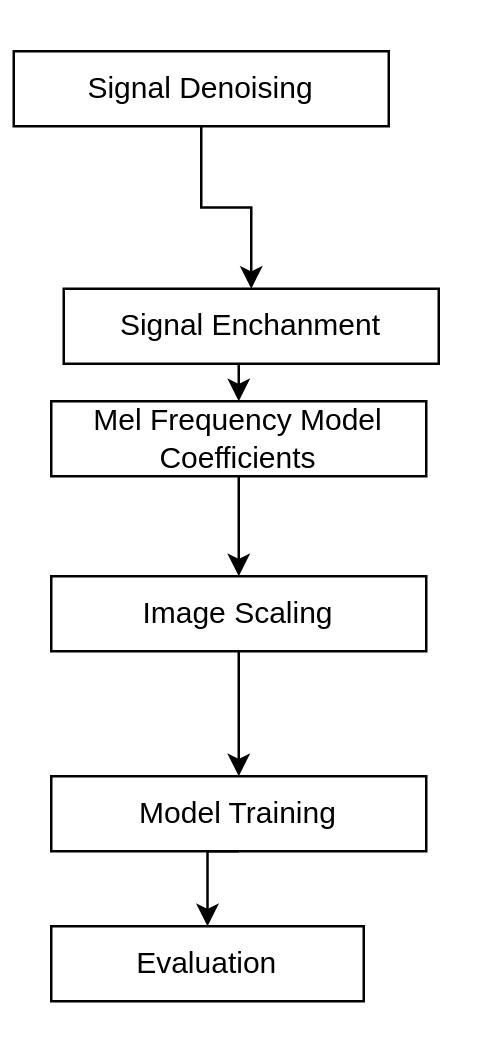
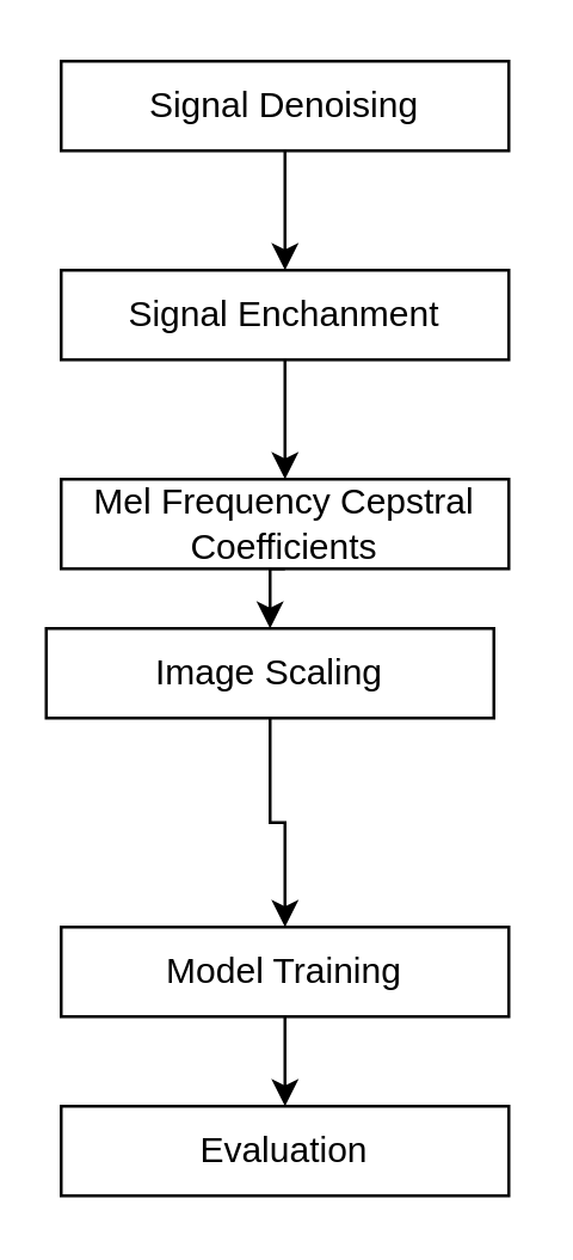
- <mxCell id="3" value="Signal Denoising" style="rounded=0;whiteSpace=wrap;html=1;" vertex="1" parent="1"><mxGeometry x="5" y="20" width="150" height="30" as="geometry" /></mxCell>
+ <mxCell id="3" value="Signal Denoising" style="rounded=0;whiteSpace=wrap;html=1;" vertex="1" parent="1"><mxGeometry x="20" y="20" width="150" height="30" as="geometry" /></mxCell>
- <mxCell id="5" value="Signal Enchanment" style="rounded=0;whiteSpace=wrap;html=1;" vertex="1" parent="1"><mxGeometry x="25" y="115" width="150" height="30" as="geometry" /></mxCell>
+ <mxCell id="5" value="Signal Enchanment" style="rounded=0;whiteSpace=wrap;html=1;" vertex="1" parent="1"><mxGeometry x="20" y="90" width="150" height="30" as="geometry" /></mxCell>
- <mxCell id="7" value="Mel Frequency Model Coefficients" style="rounded=0;whiteSpace=wrap;html=1;" vertex="1" parent="1"><mxGeometry x="20" y="160" width="150" height="30" as="geometry" /></mxCell>
+ <mxCell id="7" value="Mel Frequency Cepstral Coefficients" style="rounded=0;whiteSpace=wrap;html=1;" vertex="1" parent="1"><mxGeometry x="20" y="160" width="150" height="30" as="geometry" /></mxCell>
- <mxCell id="9" value="Image Scaling" style="rounded=0;whiteSpace=wrap;html=1;" vertex="1" parent="1"><mxGeometry x="20" y="230" width="150" height="30" as="geometry" /></mxCell>
+ <mxCell id="9" value="Image Scaling" style="rounded=0;whiteSpace=wrap;html=1;" vertex="1" parent="1"><mxGeometry x="15" y="210" width="150" height="30" as="geometry" /></mxCell>
- <mxCell id="12" value="Evaluation" style="rounded=0;whiteSpace=wrap;html=1;" vertex="1" parent="1"><mxGeometry x="20" y="370" width="125" height="30" as="geometry" /></mxCell>
+ <mxCell id="12" value="Evaluation" style="rounded=0;whiteSpace=wrap;html=1;" vertex="1" parent="1"><mxGeometry x="20" y="370" width="150" height="30" as="geometry" /></mxCell>
